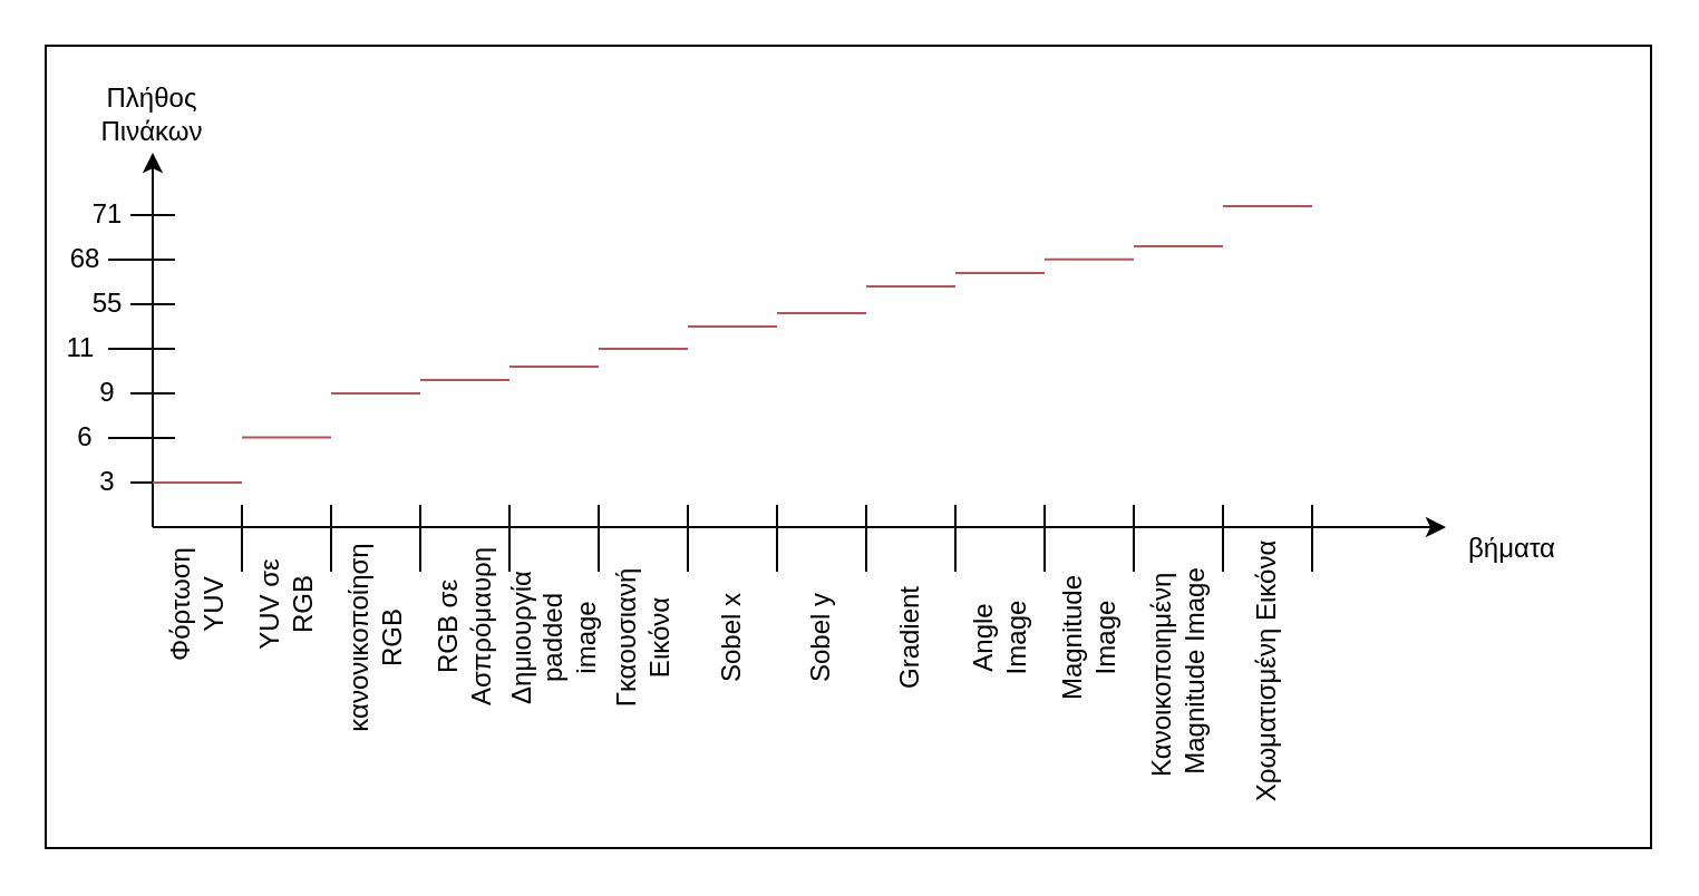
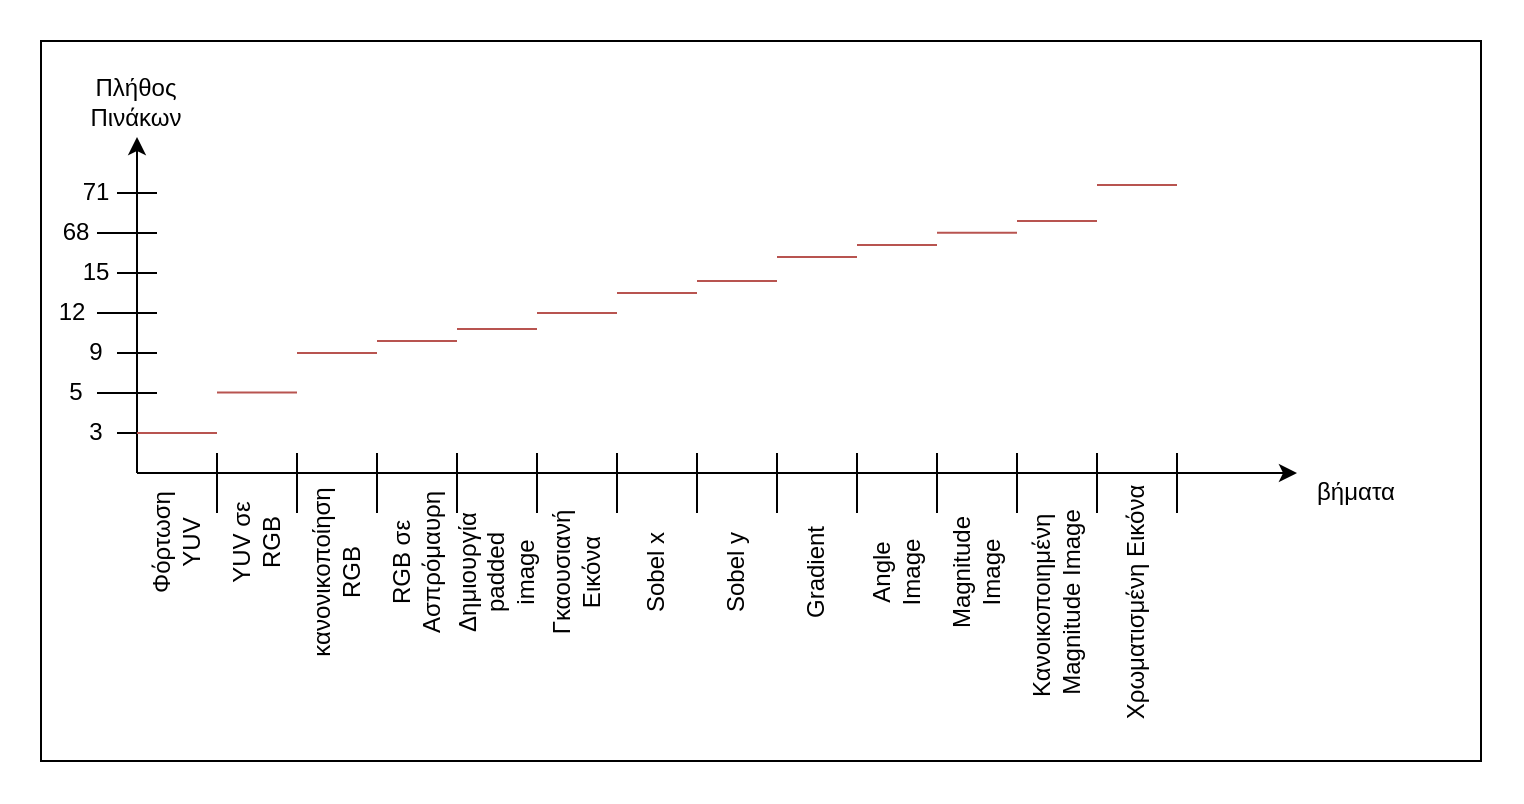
- <mxCell id="56" value="55" style="text;html=1;strokeColor=none;fillColor=none;align=center;verticalAlign=middle;whiteSpace=wrap;rounded=0;" parent="1" vertex="1"><mxGeometry x="38" y="126" width="20" height="20" as="geometry" /></mxCell>
+ <mxCell id="56" value="15" style="text;html=1;strokeColor=none;fillColor=none;align=center;verticalAlign=middle;whiteSpace=wrap;rounded=0;" parent="1" vertex="1"><mxGeometry x="38" y="126" width="20" height="20" as="geometry" /></mxCell>
- <mxCell id="50" value="11" style="text;html=1;strokeColor=none;fillColor=none;align=center;verticalAlign=middle;whiteSpace=wrap;rounded=0;" parent="1" vertex="1"><mxGeometry x="26" y="146" width="20" height="20" as="geometry" /></mxCell>
+ <mxCell id="50" value="12" style="text;html=1;strokeColor=none;fillColor=none;align=center;verticalAlign=middle;whiteSpace=wrap;rounded=0;" parent="1" vertex="1"><mxGeometry x="26" y="146" width="20" height="20" as="geometry" /></mxCell>
- <mxCell id="40" value="6" style="text;html=1;strokeColor=none;fillColor=none;align=center;verticalAlign=middle;whiteSpace=wrap;rounded=0;" parent="1" vertex="1"><mxGeometry x="28" y="186" width="20" height="20" as="geometry" /></mxCell>
+ <mxCell id="40" value="5" style="text;html=1;strokeColor=none;fillColor=none;align=center;verticalAlign=middle;whiteSpace=wrap;rounded=0;" parent="1" vertex="1"><mxGeometry x="28" y="186" width="20" height="20" as="geometry" /></mxCell>
